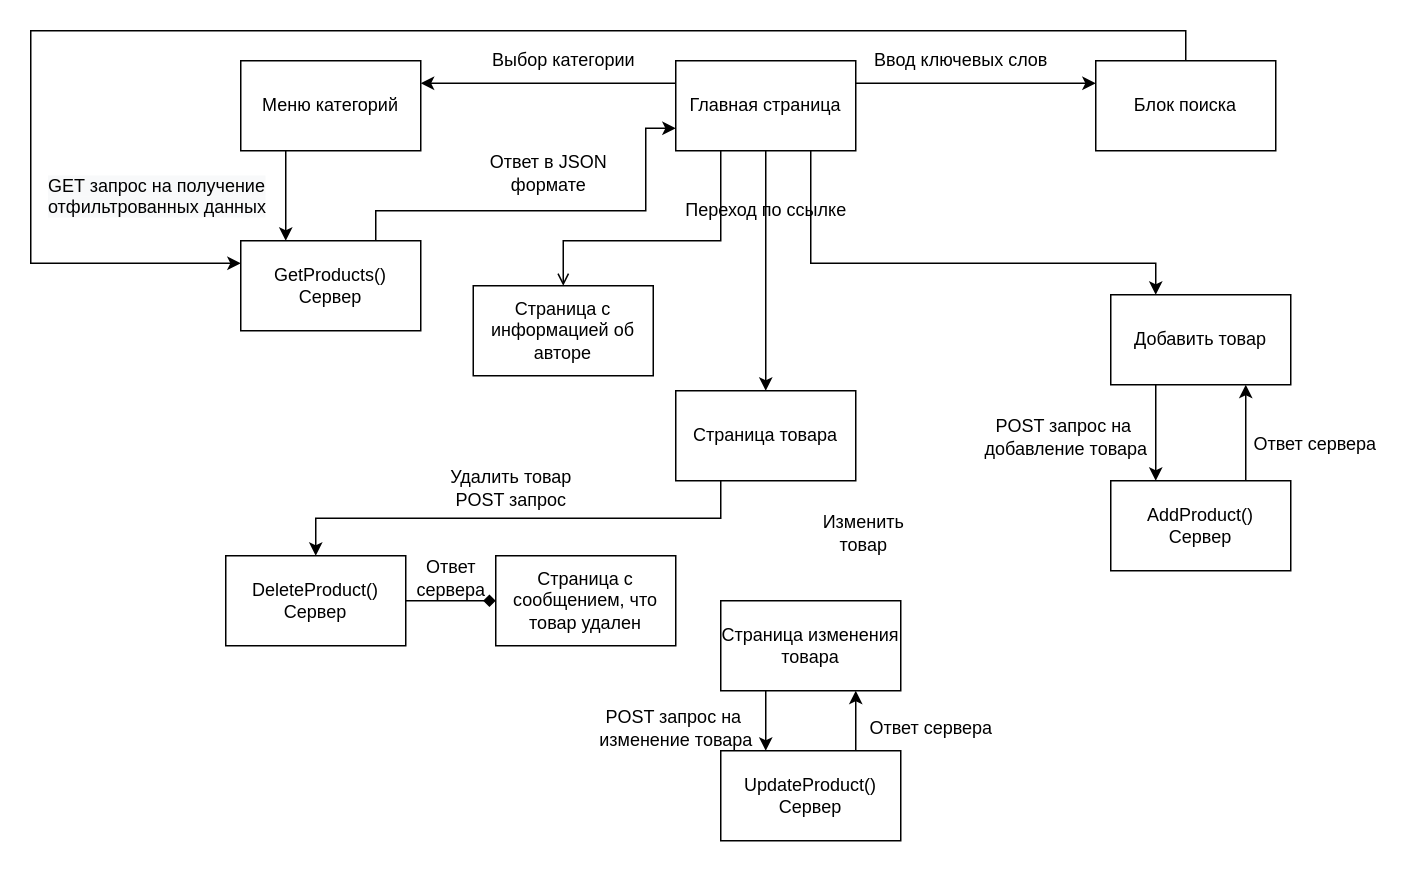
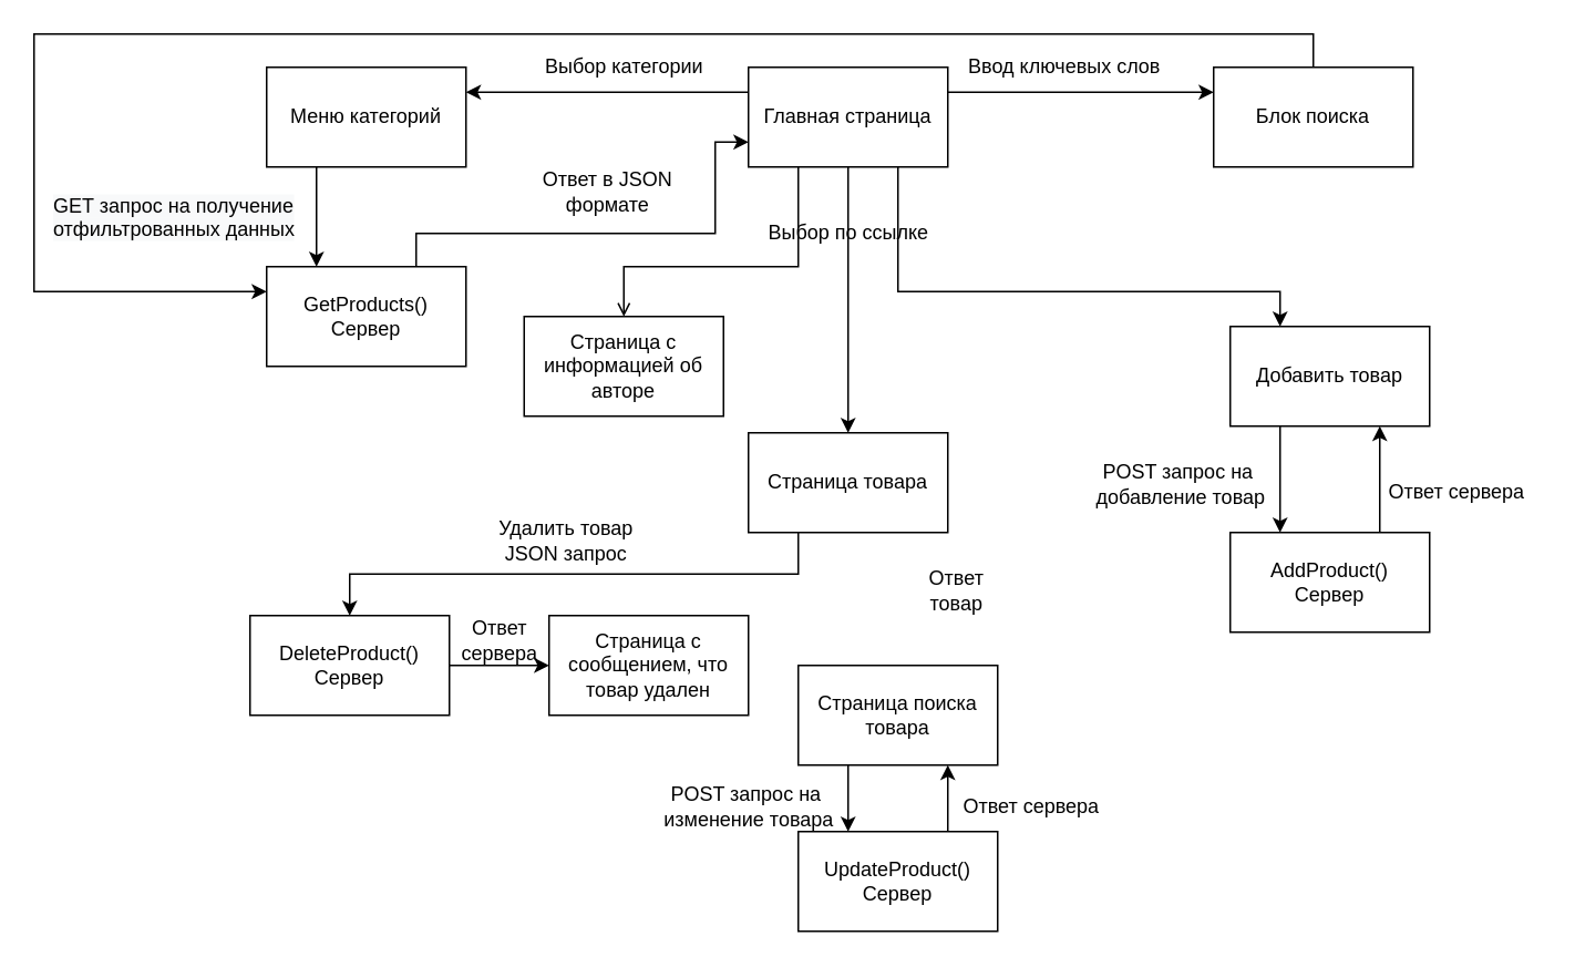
- <mxCell id="20" value="Переход по ссылке" style="text;html=1;align=center;verticalAlign=middle;resizable=0;points=[];autosize=1;" vertex="1" parent="1"><mxGeometry x="450" y="130" width="120" height="20" as="geometry" /></mxCell>
+ <mxCell id="20" value="Выбор по ссылке" style="text;html=1;align=center;verticalAlign=middle;resizable=0;points=[];autosize=1;" vertex="1" parent="1"><mxGeometry x="450" y="130" width="120" height="20" as="geometry" /></mxCell>
- <mxCell id="25" value="POST запрос на&amp;nbsp;&lt;br&gt;добавление товара" style="text;html=1;align=center;verticalAlign=middle;resizable=0;points=[];autosize=1;" vertex="1" parent="1"><mxGeometry x="650" y="276" width="120" height="30" as="geometry" /></mxCell>
+ <mxCell id="25" value="POST запрос на&amp;nbsp;&lt;br&gt;добавление товар" style="text;html=1;align=center;verticalAlign=middle;resizable=0;points=[];autosize=1;" vertex="1" parent="1"><mxGeometry x="650" y="276" width="120" height="30" as="geometry" /></mxCell>
- <mxCell id="29" value="Удалить товар&lt;br&gt;POST запрос" style="text;html=1;align=center;verticalAlign=middle;resizable=0;points=[];autosize=1;" vertex="1" parent="1"><mxGeometry x="290" y="310" width="100" height="30" as="geometry" /></mxCell>
+ <mxCell id="29" value="Удалить товар&lt;br&gt;JSON запрос" style="text;html=1;align=center;verticalAlign=middle;resizable=0;points=[];autosize=1;" vertex="1" parent="1"><mxGeometry x="290" y="310" width="100" height="30" as="geometry" /></mxCell>
- <mxCell id="34" value="Изменить&lt;br&gt;товар" style="text;html=1;align=center;verticalAlign=middle;resizable=0;points=[];autosize=1;" vertex="1" parent="1"><mxGeometry x="540" y="340" width="70" height="30" as="geometry" /></mxCell>
+ <mxCell id="34" value="Ответ&lt;br&gt;товар" style="text;html=1;align=center;verticalAlign=middle;resizable=0;points=[];autosize=1;" vertex="1" parent="1"><mxGeometry x="540" y="340" width="70" height="30" as="geometry" /></mxCell>
- <mxCell id="27" style="edgeStyle=orthogonalEdgeStyle;rounded=0;orthogonalLoop=1;jettySize=auto;html=1;exitX=1;exitY=0.5;exitDx=0;exitDy=0;entryX=0;entryY=0.5;entryDx=0;entryDy=0;endArrow=diamond;" edge="1" parent="1" source="28" target="30"><mxGeometry relative="1" as="geometry" /></mxCell>
+ <mxCell id="27" style="edgeStyle=orthogonalEdgeStyle;rounded=0;orthogonalLoop=1;jettySize=auto;html=1;exitX=1;exitY=0.5;exitDx=0;exitDy=0;entryX=0;entryY=0.5;entryDx=0;entryDy=0;" edge="1" parent="1" source="28" target="30"><mxGeometry relative="1" as="geometry" /></mxCell>
- <mxCell id="33" value="Страница изменения товара" style="rounded=0;whiteSpace=wrap;html=1;" vertex="1" parent="1"><mxGeometry x="480" y="400" width="120" height="60" as="geometry" /></mxCell>
+ <mxCell id="33" value="Страница поиска товара" style="rounded=0;whiteSpace=wrap;html=1;" vertex="1" parent="1"><mxGeometry x="480" y="400" width="120" height="60" as="geometry" /></mxCell>
